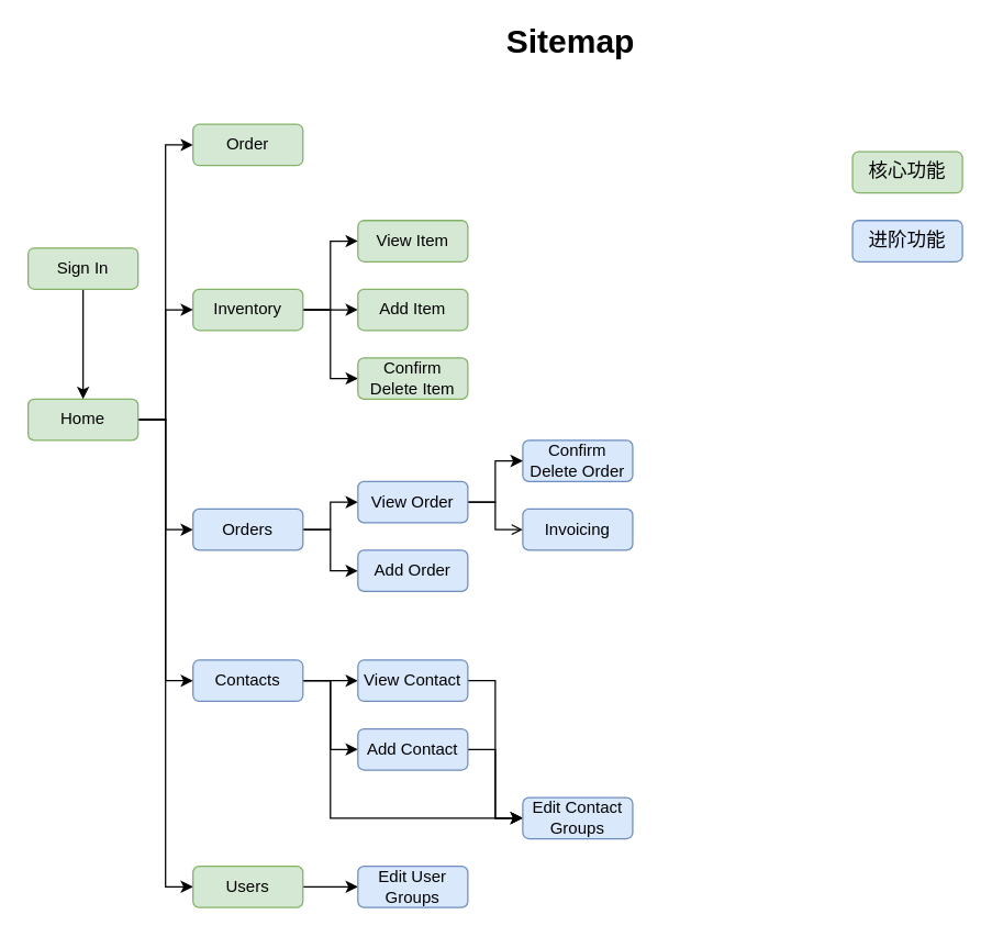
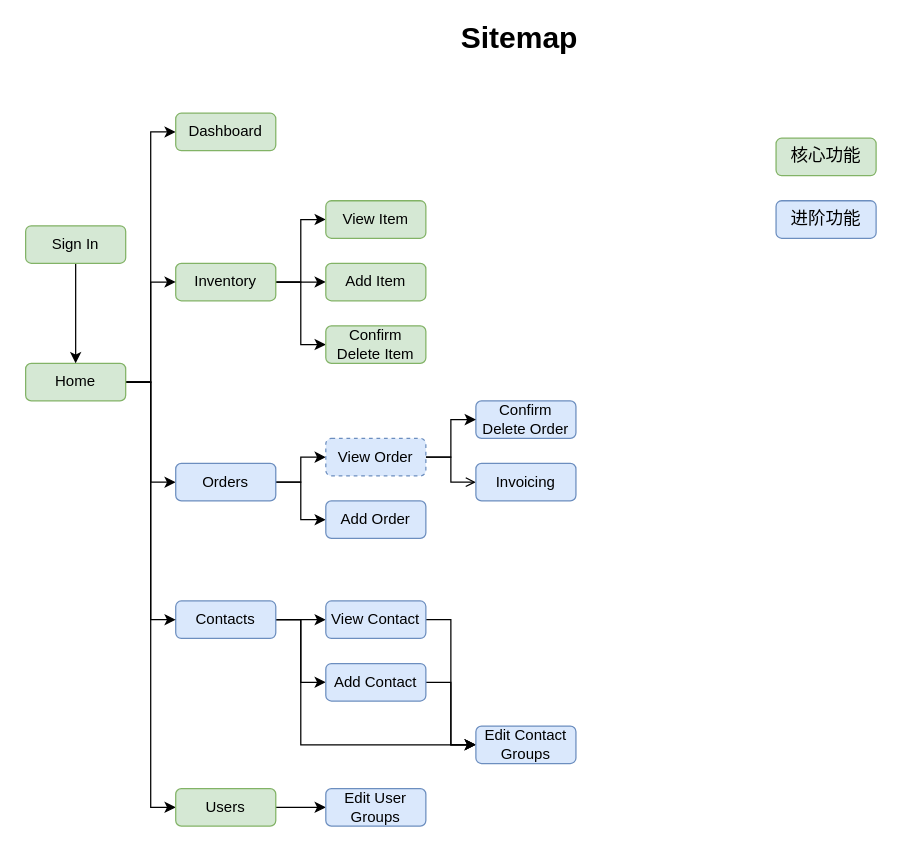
- <mxCell id="35" value="Order" style="rounded=1;whiteSpace=wrap;html=1;fillColor=#d5e8d4;strokeColor=#82b366;" parent="1" vertex="1"><mxGeometry x="140" y="90" width="80" height="30" as="geometry" /></mxCell>
+ <mxCell id="35" value="Dashboard" style="rounded=1;whiteSpace=wrap;html=1;fillColor=#d5e8d4;strokeColor=#82b366;" parent="1" vertex="1"><mxGeometry x="140" y="90" width="80" height="30" as="geometry" /></mxCell>
- <mxCell id="33" value="View Order" style="rounded=1;whiteSpace=wrap;html=1;fillColor=#dae8fc;strokeColor=#6c8ebf;" parent="1" vertex="1"><mxGeometry x="260" y="350" width="80" height="30" as="geometry" /></mxCell>
+ <mxCell id="33" value="View Order" style="rounded=1;whiteSpace=wrap;html=1;fillColor=#dae8fc;strokeColor=#6c8ebf;dashed=1;" parent="1" vertex="1"><mxGeometry x="260" y="350" width="80" height="30" as="geometry" /></mxCell>
